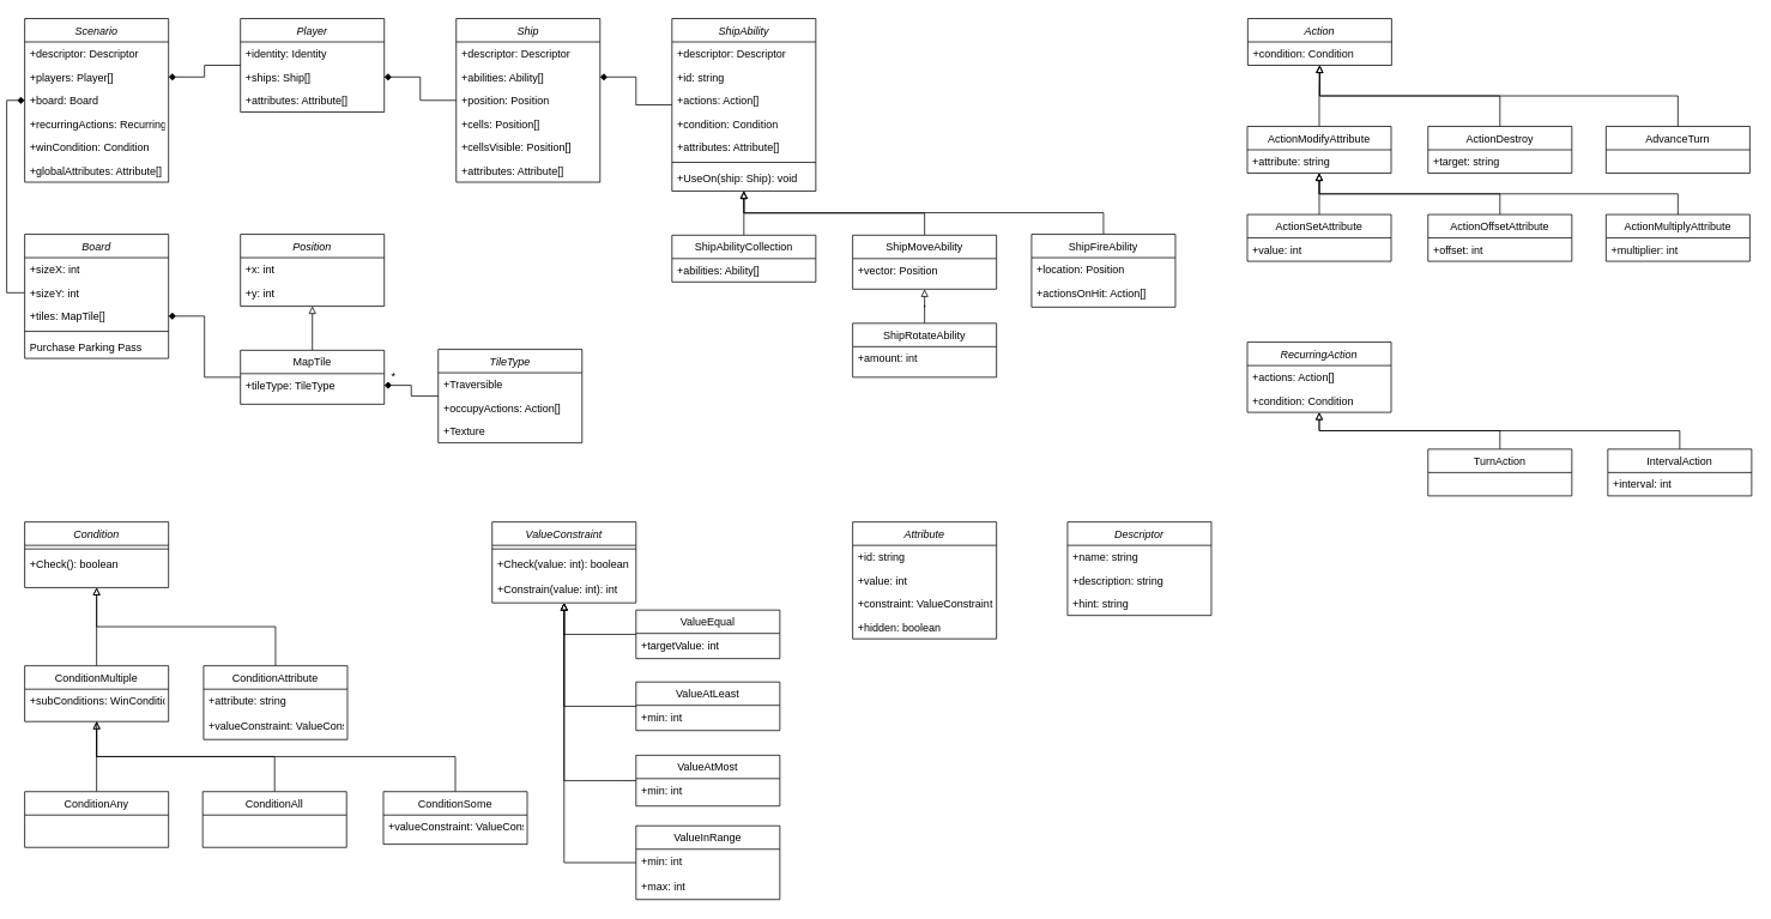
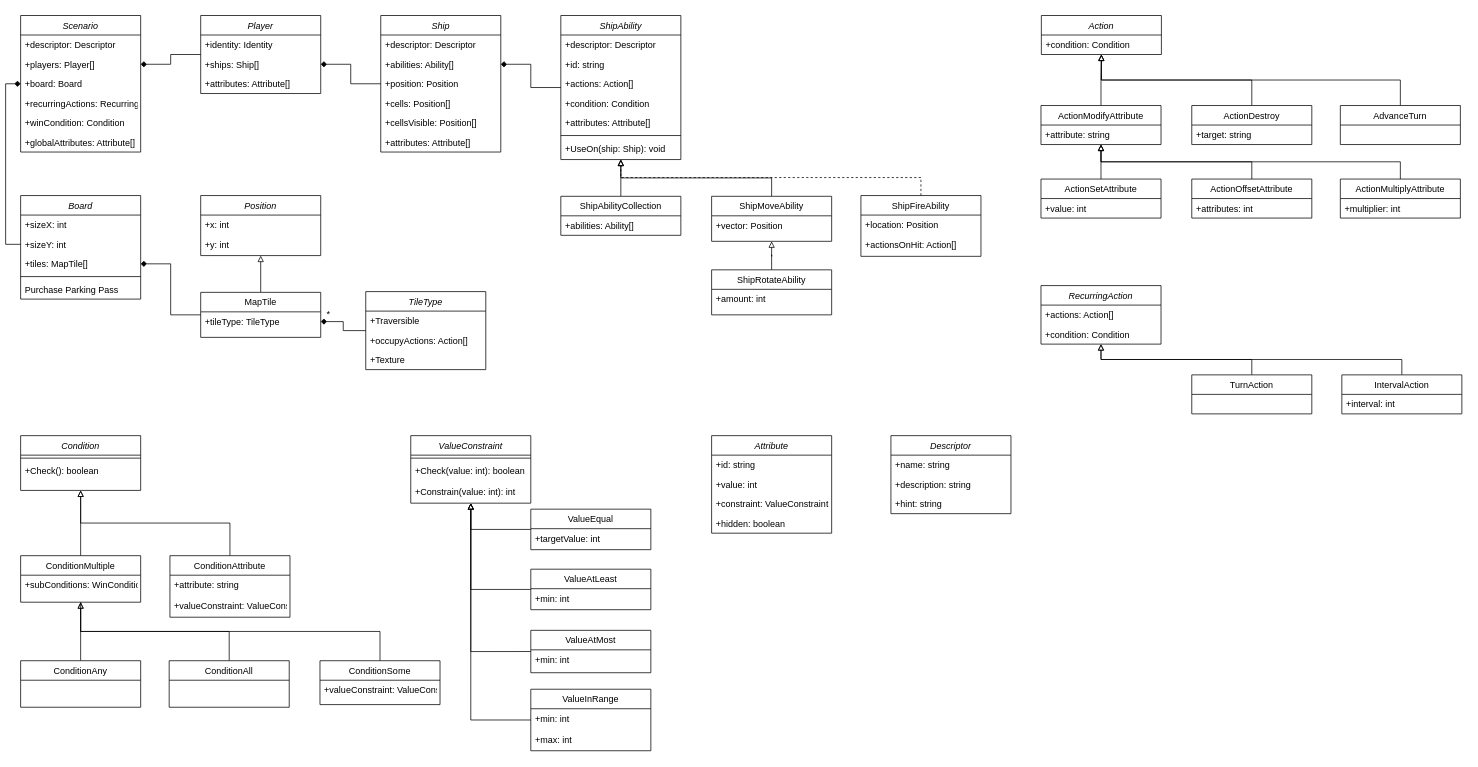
- <mxCell id="26" style="edgeStyle=orthogonalEdgeStyle;rounded=0;orthogonalLoop=1;jettySize=auto;html=1;startArrow=none;startFill=0;endArrow=block;endFill=0;exitX=0.5;exitY=0;exitDx=0;exitDy=0;" parent="1" source="27" target="30" edge="1"><mxGeometry relative="1" as="geometry" /></mxCell>
+ <mxCell id="26" style="edgeStyle=orthogonalEdgeStyle;rounded=0;orthogonalLoop=1;jettySize=auto;html=1;startArrow=none;startFill=0;endArrow=block;endFill=0;exitX=0.5;exitY=0;exitDx=0;exitDy=0;dashed=1;" parent="1" source="27" target="30" edge="1"><mxGeometry relative="1" as="geometry" /></mxCell>
- <mxCell id="124" value="+offset: int" style="text;align=left;verticalAlign=top;spacingLeft=4;spacingRight=4;overflow=hidden;rotatable=0;points=[[0,0.5],[1,0.5]];portConstraint=eastwest;" parent="123" vertex="1"><mxGeometry y="26" width="160" height="26" as="geometry" /></mxCell>
+ <mxCell id="124" value="+attributes: int" style="text;align=left;verticalAlign=top;spacingLeft=4;spacingRight=4;overflow=hidden;rotatable=0;points=[[0,0.5],[1,0.5]];portConstraint=eastwest;" parent="123" vertex="1"><mxGeometry y="26" width="160" height="26" as="geometry" /></mxCell>
